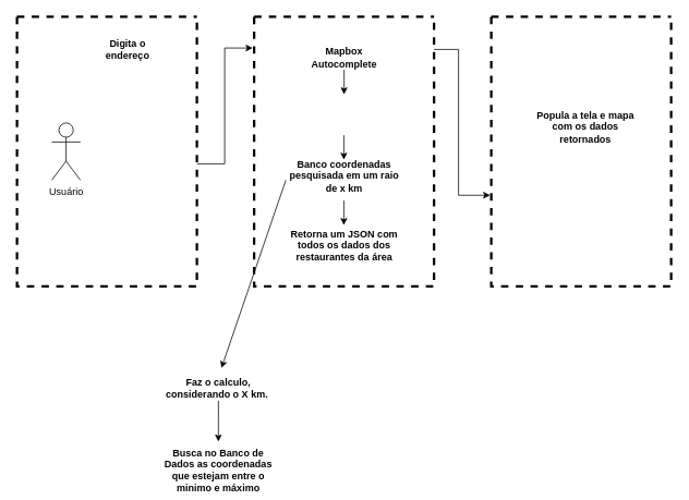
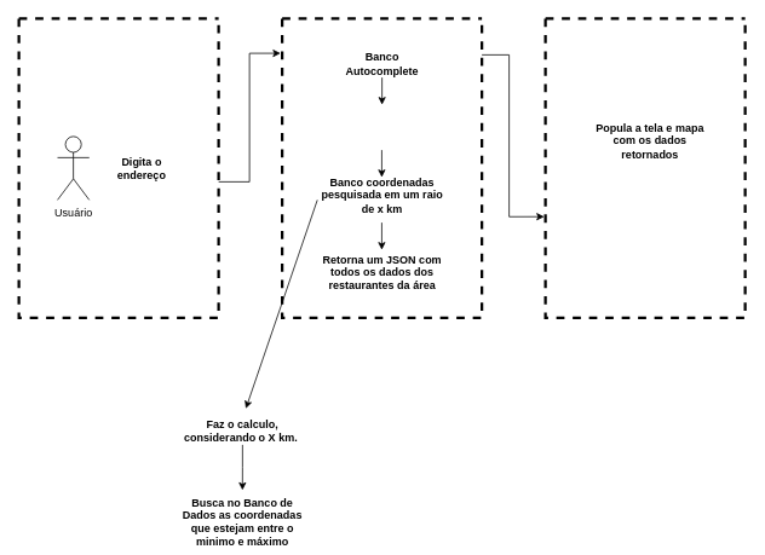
- <mxCell id="5" value="Digita o endereço" style="text;html=1;strokeColor=none;fillColor=none;align=center;verticalAlign=middle;whiteSpace=wrap;rounded=0;fontStyle=1" parent="3" vertex="1"><mxGeometry x="92.5" y="25" width="85" height="30" as="geometry" /></mxCell>
+ <mxCell id="5" value="Digita o endereço" style="text;html=1;strokeColor=none;fillColor=none;align=center;verticalAlign=middle;whiteSpace=wrap;rounded=0;fontStyle=1" parent="3" vertex="1"><mxGeometry x="92.5" y="150" width="85" height="30" as="geometry" /></mxCell>
- <mxCell id="8" value="Mapbox Autocomplete" style="text;html=1;strokeColor=none;fillColor=none;align=center;verticalAlign=middle;whiteSpace=wrap;rounded=0;fontStyle=1" parent="7" vertex="1"><mxGeometry x="67.5" y="35" width="85" height="30" as="geometry" /></mxCell>
+ <mxCell id="8" value="Banco Autocomplete" style="text;html=1;strokeColor=none;fillColor=none;align=center;verticalAlign=middle;whiteSpace=wrap;rounded=0;fontStyle=1" parent="7" vertex="1"><mxGeometry x="67.5" y="35" width="85" height="30" as="geometry" /></mxCell>
